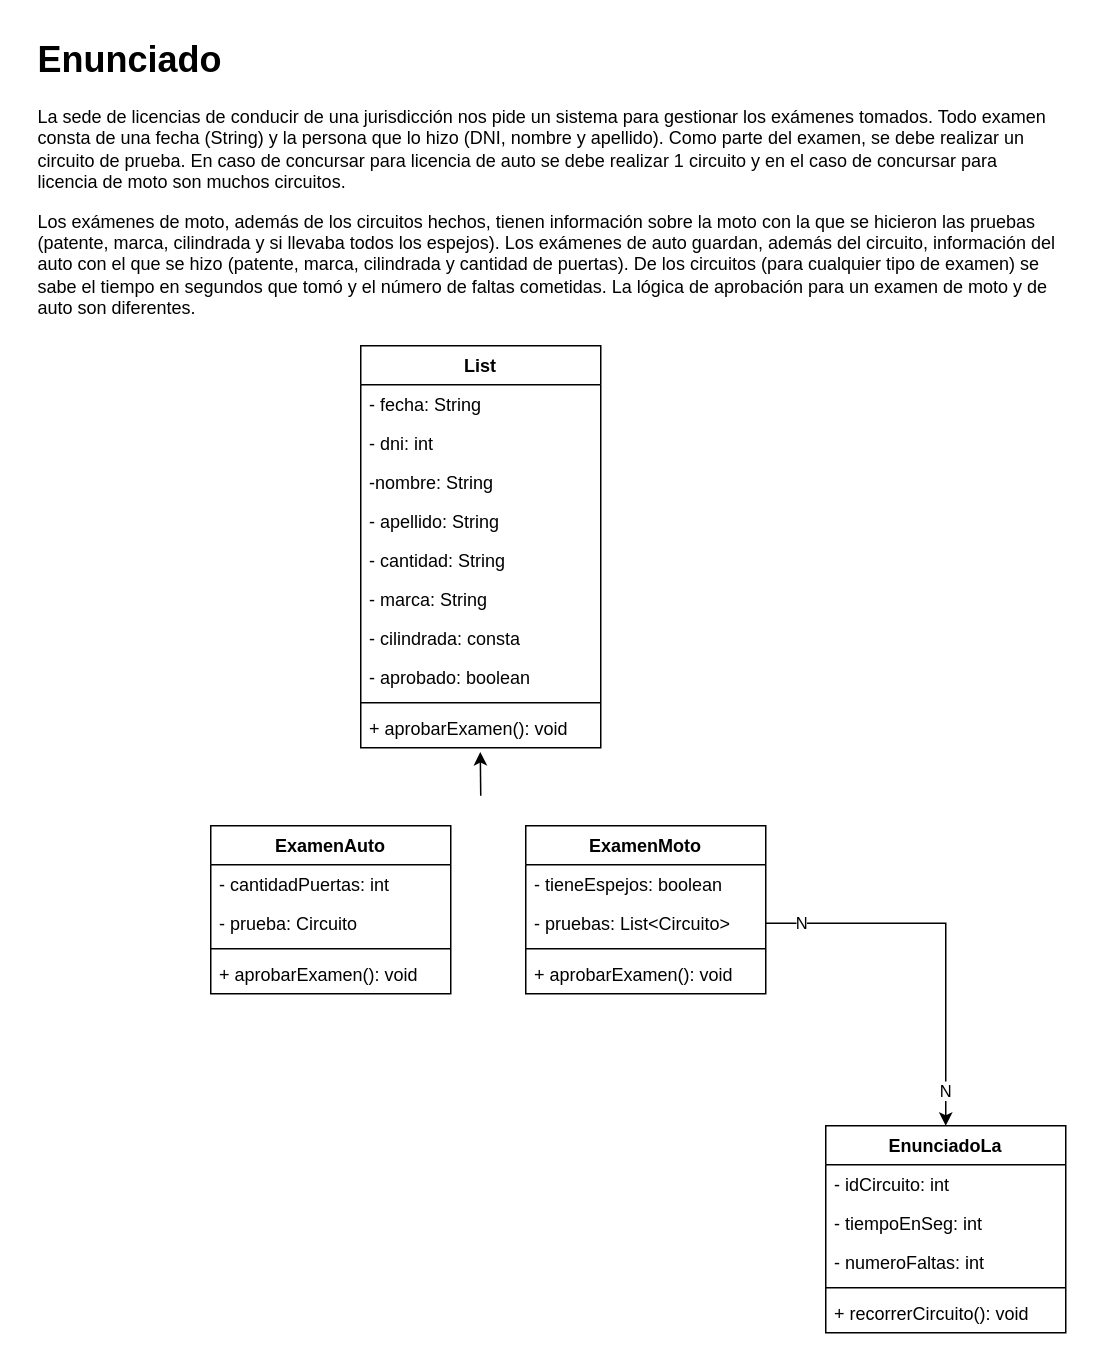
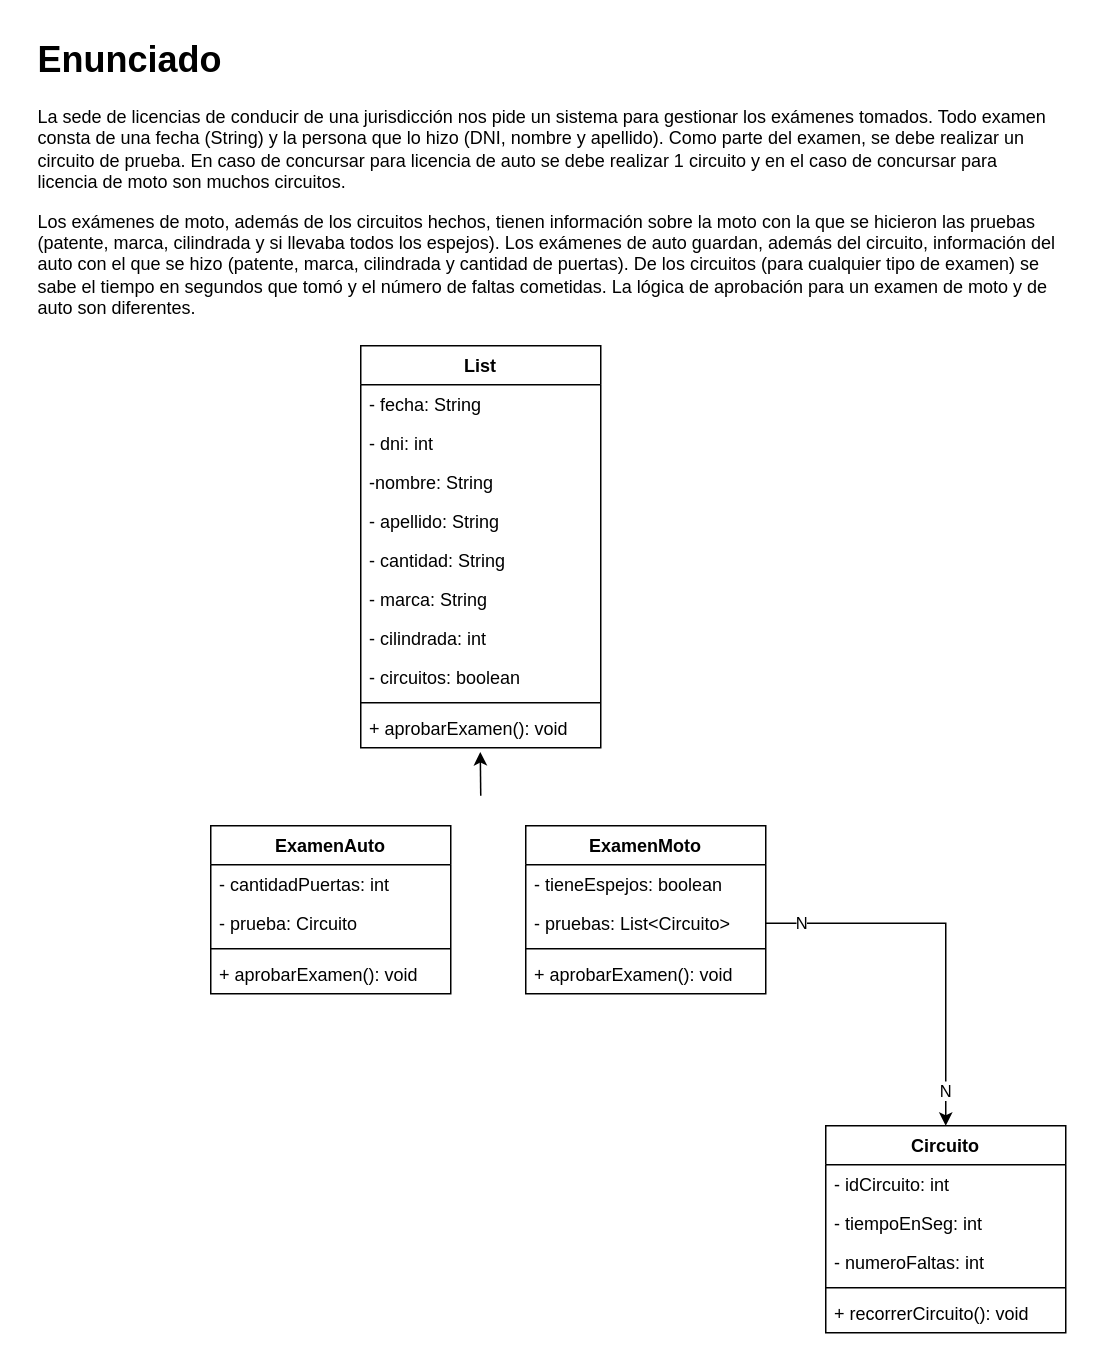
- <mxCell id="10" value="- cilindrada: consta" style="text;strokeColor=none;fillColor=none;align=left;verticalAlign=top;spacingLeft=4;spacingRight=4;overflow=hidden;rotatable=0;points=[[0,0.5],[1,0.5]];portConstraint=eastwest;" parent="3" vertex="1"><mxGeometry y="182" width="160" height="26" as="geometry" /></mxCell>
+ <mxCell id="10" value="- cilindrada: int" style="text;strokeColor=none;fillColor=none;align=left;verticalAlign=top;spacingLeft=4;spacingRight=4;overflow=hidden;rotatable=0;points=[[0,0.5],[1,0.5]];portConstraint=eastwest;" parent="3" vertex="1"><mxGeometry y="182" width="160" height="26" as="geometry" /></mxCell>
- <mxCell id="11" value="- aprobado: boolean" style="text;strokeColor=none;fillColor=none;align=left;verticalAlign=top;spacingLeft=4;spacingRight=4;overflow=hidden;rotatable=0;points=[[0,0.5],[1,0.5]];portConstraint=eastwest;" parent="3" vertex="1"><mxGeometry y="208" width="160" height="26" as="geometry" /></mxCell>
+ <mxCell id="11" value="- circuitos: boolean" style="text;strokeColor=none;fillColor=none;align=left;verticalAlign=top;spacingLeft=4;spacingRight=4;overflow=hidden;rotatable=0;points=[[0,0.5],[1,0.5]];portConstraint=eastwest;" parent="3" vertex="1"><mxGeometry y="208" width="160" height="26" as="geometry" /></mxCell>
- <mxCell id="27" value="EnunciadoLa" style="swimlane;fontStyle=1;align=center;verticalAlign=top;childLayout=stackLayout;horizontal=1;startSize=26;horizontalStack=0;resizeParent=1;resizeParentMax=0;resizeLast=0;collapsible=1;marginBottom=0;" parent="1" vertex="1"><mxGeometry x="550" y="750" width="160" height="138" as="geometry" /></mxCell>
+ <mxCell id="27" value="Circuito" style="swimlane;fontStyle=1;align=center;verticalAlign=top;childLayout=stackLayout;horizontal=1;startSize=26;horizontalStack=0;resizeParent=1;resizeParentMax=0;resizeLast=0;collapsible=1;marginBottom=0;" parent="1" vertex="1"><mxGeometry x="550" y="750" width="160" height="138" as="geometry" /></mxCell>
